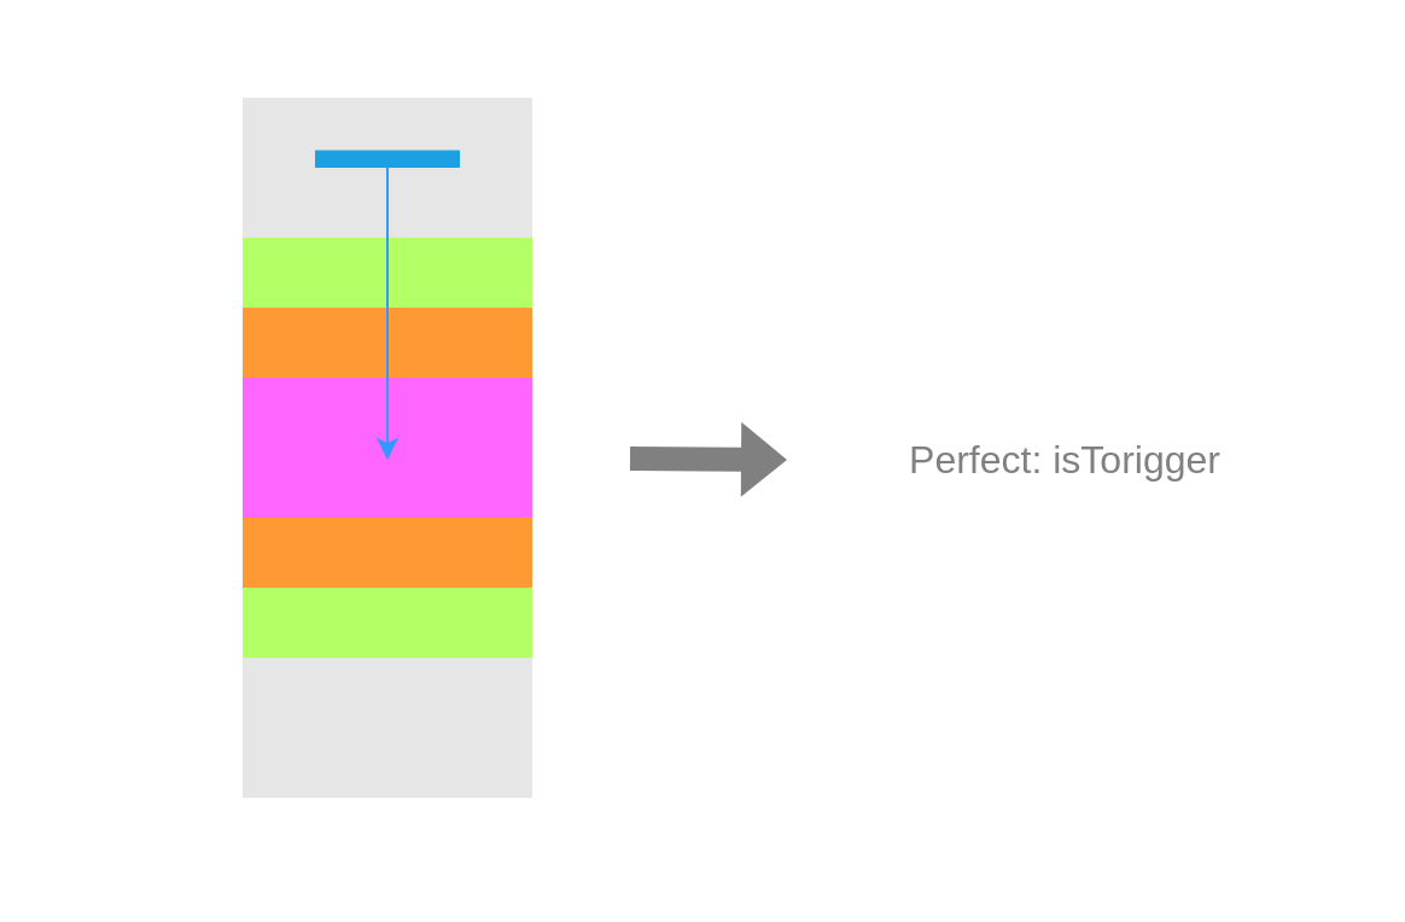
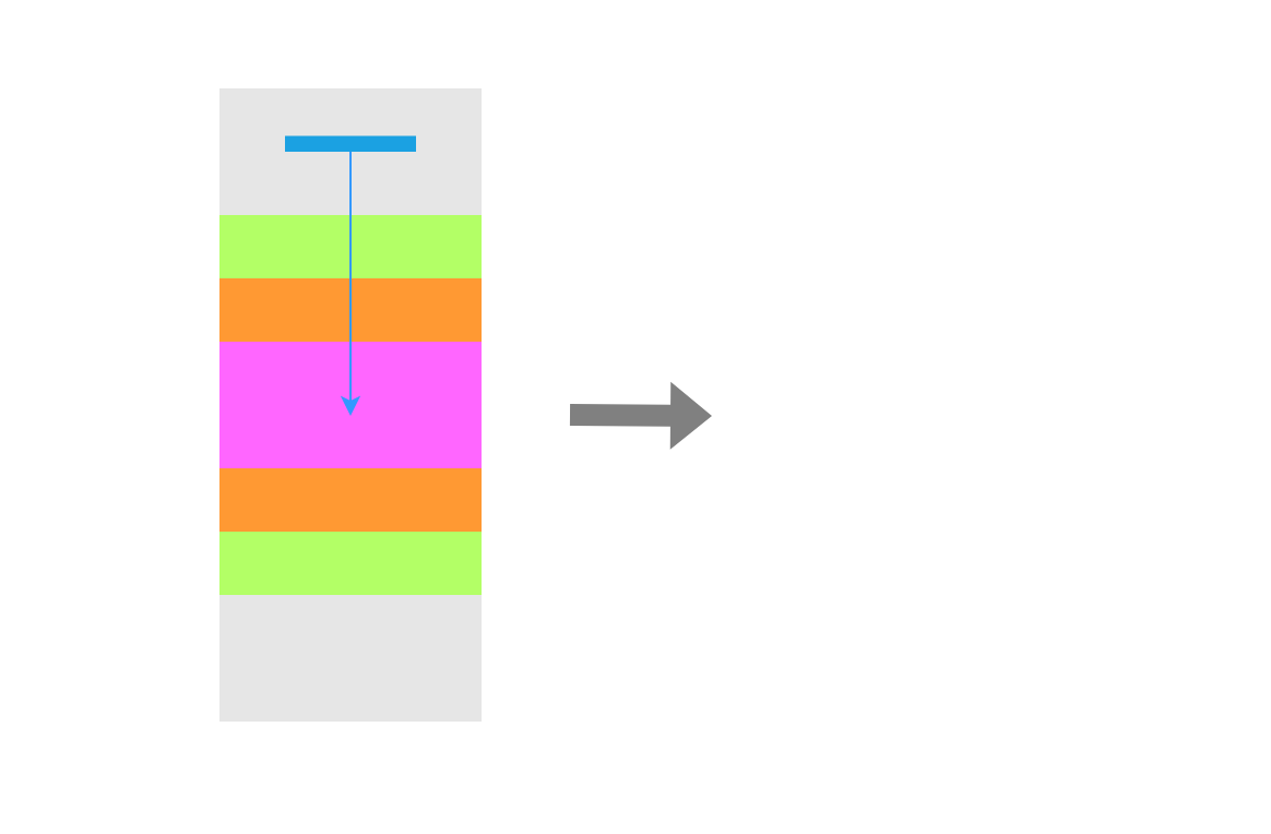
- <mxCell id="12" value="Perfect: isTorigger" style="text;html=1;strokeColor=none;align=center;verticalAlign=middle;whiteSpace=wrap;rounded=0;fontColor=#808080;fontStyle=0;fontSize=16;spacing=2;" vertex="1" parent="2"><mxGeometry x="346" y="160" width="150" height="20" as="geometry" /></mxCell>
